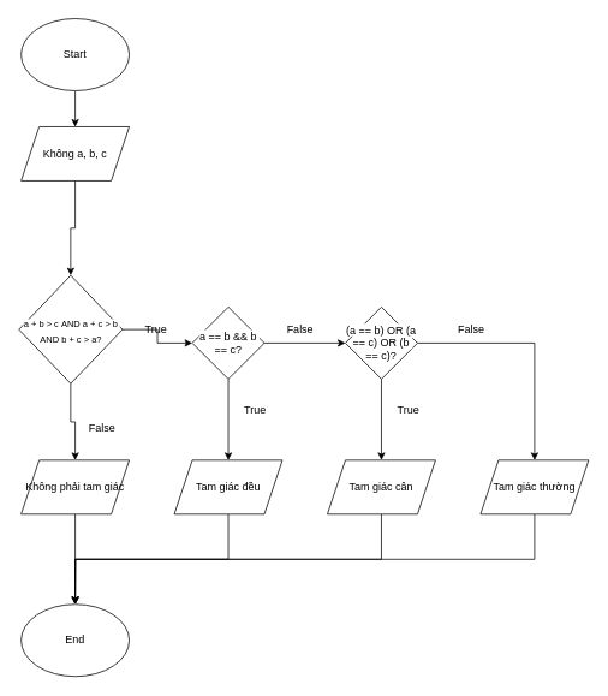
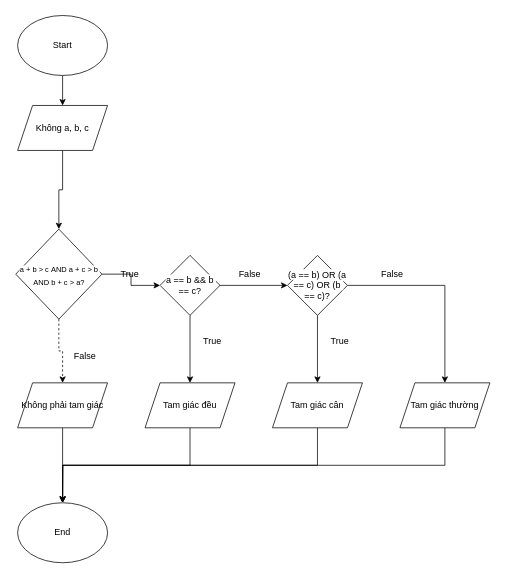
- <mxCell id="6" style="edgeStyle=orthogonalEdgeStyle;rounded=0;orthogonalLoop=1;jettySize=auto;html=1;exitX=0.5;exitY=1;exitDx=0;exitDy=0;" edge="1" parent="1" source="8" target="10"><mxGeometry relative="1" as="geometry" /></mxCell>
+ <mxCell id="6" style="edgeStyle=orthogonalEdgeStyle;rounded=0;orthogonalLoop=1;jettySize=auto;html=1;exitX=0.5;exitY=1;exitDx=0;exitDy=0;dashed=1;" edge="1" parent="1" source="8" target="10"><mxGeometry relative="1" as="geometry" /></mxCell>
